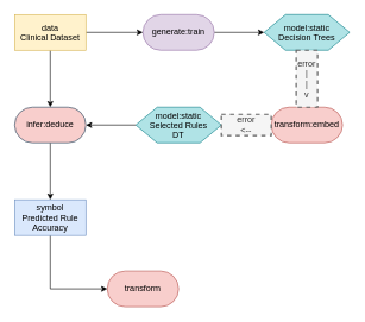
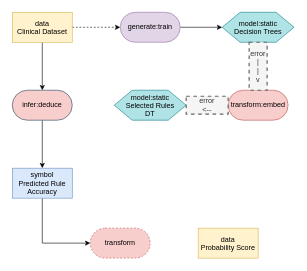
- <mxCell id="2" style="edgeStyle=orthogonalEdgeStyle;rounded=0;orthogonalLoop=1;jettySize=auto;html=1;exitX=1;exitY=0.5;exitDx=0;exitDy=0;entryX=0;entryY=0.5;entryDx=0;entryDy=0;" edge="1" parent="1" source="4" target="6"><mxGeometry relative="1" as="geometry" /></mxCell>
+ <mxCell id="2" style="edgeStyle=orthogonalEdgeStyle;rounded=0;orthogonalLoop=1;jettySize=auto;html=1;exitX=1;exitY=0.5;exitDx=0;exitDy=0;entryX=0;entryY=0.5;entryDx=0;entryDy=0;dashed=1;" edge="1" parent="1" source="4" target="6"><mxGeometry relative="1" as="geometry" /></mxCell>
- <mxCell id="12" style="edgeStyle=orthogonalEdgeStyle;rounded=0;orthogonalLoop=1;jettySize=auto;html=1;exitX=0;exitY=0.5;exitDx=0;exitDy=0;entryX=1;entryY=0.5;entryDx=0;entryDy=0;" edge="1" parent="1" source="13" target="9"><mxGeometry relative="1" as="geometry" /></mxCell>
- <mxCell id="17" value="transform" style="rounded=1;whiteSpace=wrap;html=1;arcSize=50;fillColor=#f8cecc;strokeColor=#b85450;" name="transform" vertex="1" parent="1"><mxGeometry x="150" y="380" width="100" height="50" as="geometry" /></mxCell>
+ <mxCell id="17" value="transform" style="rounded=1;whiteSpace=wrap;html=1;arcSize=50;fillColor=#f8cecc;strokeColor=#b85450;dashed=1;" name="transform" vertex="1" parent="1"><mxGeometry x="150" y="380" width="100" height="50" as="geometry" /></mxCell>
+ <mxCell id="18" value="data&#10;Probability Score" style="rectangle;fillColor=#fff2cc;strokeColor=#d6b656;" name="data" vertex="1" parent="1"><mxGeometry x="330" y="380" width="100" height="50" as="geometry" /></mxCell>
